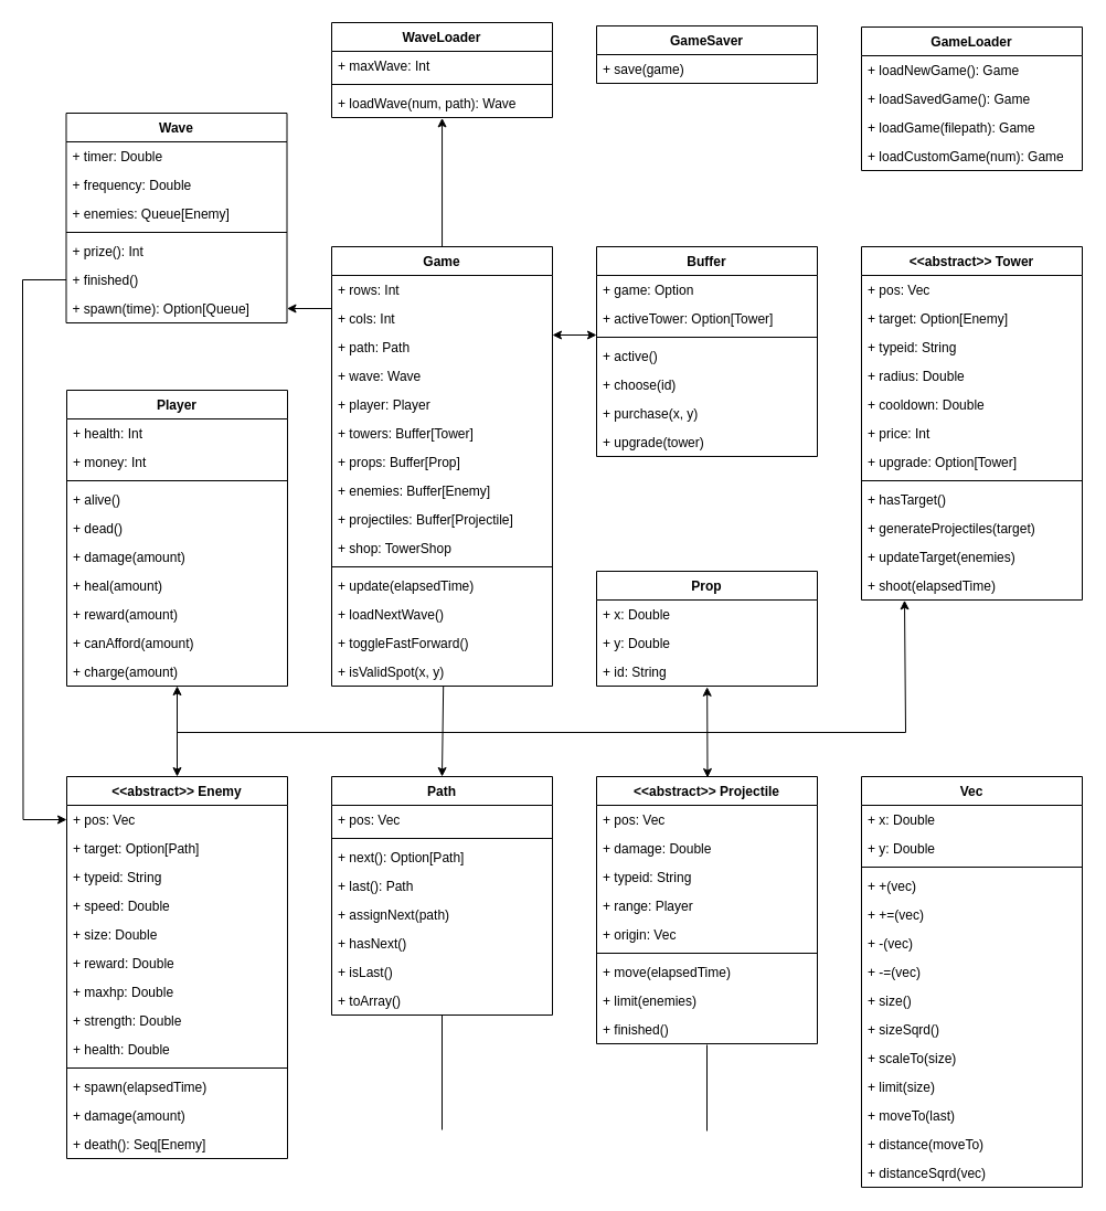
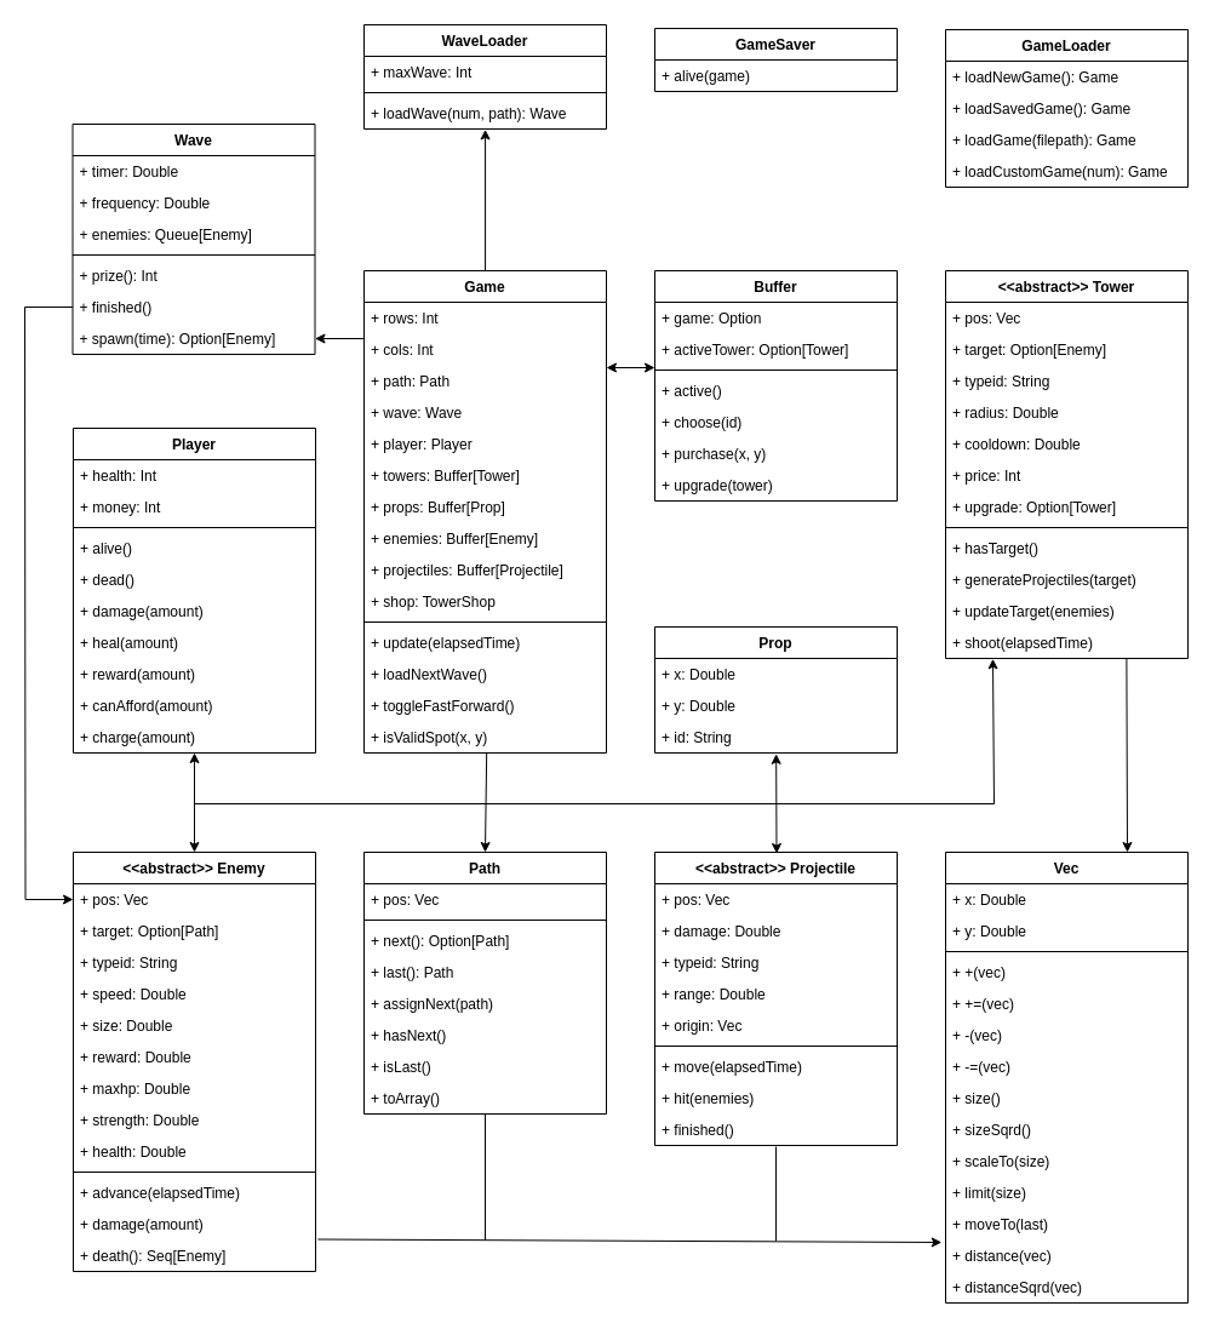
- <mxCell id="121" value="+ save(game)" style="text;strokeColor=none;fillColor=none;align=left;verticalAlign=top;spacingLeft=4;spacingRight=4;overflow=hidden;rotatable=0;points=[[0,0.5],[1,0.5]];portConstraint=eastwest;" parent="120" vertex="1"><mxGeometry y="26" width="200" height="26" as="geometry" /></mxCell>
+ <mxCell id="121" value="+ alive(game)" style="text;strokeColor=none;fillColor=none;align=left;verticalAlign=top;spacingLeft=4;spacingRight=4;overflow=hidden;rotatable=0;points=[[0,0.5],[1,0.5]];portConstraint=eastwest;" parent="120" vertex="1"><mxGeometry y="26" width="200" height="26" as="geometry" /></mxCell>
- <mxCell id="114" value="+ spawn(time): Option[Queue]" style="text;strokeColor=none;fillColor=none;align=left;verticalAlign=top;spacingLeft=4;spacingRight=4;overflow=hidden;rotatable=0;points=[[0,0.5],[1,0.5]];portConstraint=eastwest;" parent="107" vertex="1"><mxGeometry y="164" width="200" height="26" as="geometry" /></mxCell>
+ <mxCell id="114" value="+ spawn(time): Option[Enemy]" style="text;strokeColor=none;fillColor=none;align=left;verticalAlign=top;spacingLeft=4;spacingRight=4;overflow=hidden;rotatable=0;points=[[0,0.5],[1,0.5]];portConstraint=eastwest;" parent="107" vertex="1"><mxGeometry y="164" width="200" height="26" as="geometry" /></mxCell>
+ <mxCell id="129" value="" style="endArrow=classic;html=1;entryX=0.75;entryY=0;entryDx=0;entryDy=0;exitX=0.747;exitY=1.012;exitDx=0;exitDy=0;exitPerimeter=0;" edge="1" parent="1" source="78" target="83"><mxGeometry width="50" height="50" relative="1" as="geometry"><mxPoint x="1030" y="593" as="sourcePoint" /><mxPoint x="940" y="563" as="targetPoint" /></mxGeometry></mxCell>
- <mxCell id="45" value="+ range: Player" style="text;strokeColor=none;fillColor=none;align=left;verticalAlign=top;spacingLeft=4;spacingRight=4;overflow=hidden;rotatable=0;points=[[0,0.5],[1,0.5]];portConstraint=eastwest;" parent="41" vertex="1"><mxGeometry y="104" width="200" height="26" as="geometry" /></mxCell>
+ <mxCell id="45" value="+ range: Double" style="text;strokeColor=none;fillColor=none;align=left;verticalAlign=top;spacingLeft=4;spacingRight=4;overflow=hidden;rotatable=0;points=[[0,0.5],[1,0.5]];portConstraint=eastwest;" parent="41" vertex="1"><mxGeometry y="104" width="200" height="26" as="geometry" /></mxCell>
- <mxCell id="49" value="+ limit(enemies)" style="text;strokeColor=none;fillColor=none;align=left;verticalAlign=top;spacingLeft=4;spacingRight=4;overflow=hidden;rotatable=0;points=[[0,0.5],[1,0.5]];portConstraint=eastwest;" parent="41" vertex="1"><mxGeometry y="190" width="200" height="26" as="geometry" /></mxCell>
+ <mxCell id="49" value="+ hit(enemies)" style="text;strokeColor=none;fillColor=none;align=left;verticalAlign=top;spacingLeft=4;spacingRight=4;overflow=hidden;rotatable=0;points=[[0,0.5],[1,0.5]];portConstraint=eastwest;" parent="41" vertex="1"><mxGeometry y="190" width="200" height="26" as="geometry" /></mxCell>
- <mxCell id="29" value="+ spawn(elapsedTime)" style="text;strokeColor=none;fillColor=none;align=left;verticalAlign=top;spacingLeft=4;spacingRight=4;overflow=hidden;rotatable=0;points=[[0,0.5],[1,0.5]];portConstraint=eastwest;" parent="18" vertex="1"><mxGeometry y="268" width="200" height="26" as="geometry" /></mxCell>
+ <mxCell id="29" value="+ advance(elapsedTime)" style="text;strokeColor=none;fillColor=none;align=left;verticalAlign=top;spacingLeft=4;spacingRight=4;overflow=hidden;rotatable=0;points=[[0,0.5],[1,0.5]];portConstraint=eastwest;" parent="18" vertex="1"><mxGeometry y="268" width="200" height="26" as="geometry" /></mxCell>
+ <mxCell id="130" value="" style="endArrow=classic;html=1;exitX=1.009;exitY=-0.019;exitDx=0;exitDy=0;exitPerimeter=0;entryX=-0.016;entryY=1.077;entryDx=0;entryDy=0;entryPerimeter=0;" edge="1" parent="1" source="31" target="95"><mxGeometry width="50" height="50" relative="1" as="geometry"><mxPoint x="320" y="1033" as="sourcePoint" /><mxPoint x="370" y="983" as="targetPoint" /></mxGeometry></mxCell>
- <mxCell id="96" value="+ distance(moveTo)" style="text;strokeColor=none;fillColor=none;align=left;verticalAlign=top;spacingLeft=4;spacingRight=4;overflow=hidden;rotatable=0;points=[[0,0.5],[1,0.5]];portConstraint=eastwest;" parent="83" vertex="1"><mxGeometry y="320" width="200" height="26" as="geometry" /></mxCell>
+ <mxCell id="96" value="+ distance(vec)" style="text;strokeColor=none;fillColor=none;align=left;verticalAlign=top;spacingLeft=4;spacingRight=4;overflow=hidden;rotatable=0;points=[[0,0.5],[1,0.5]];portConstraint=eastwest;" parent="83" vertex="1"><mxGeometry y="320" width="200" height="26" as="geometry" /></mxCell>
